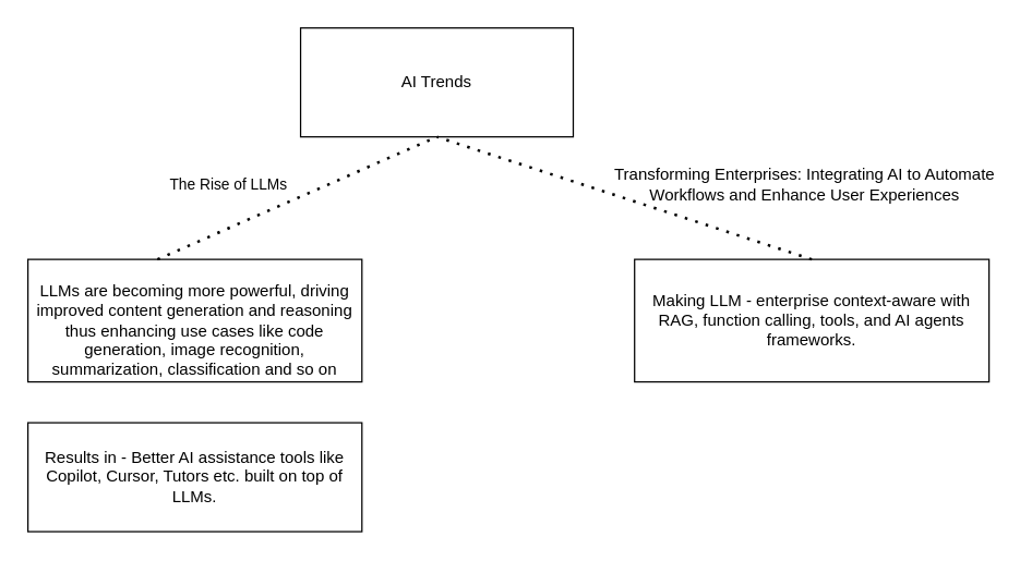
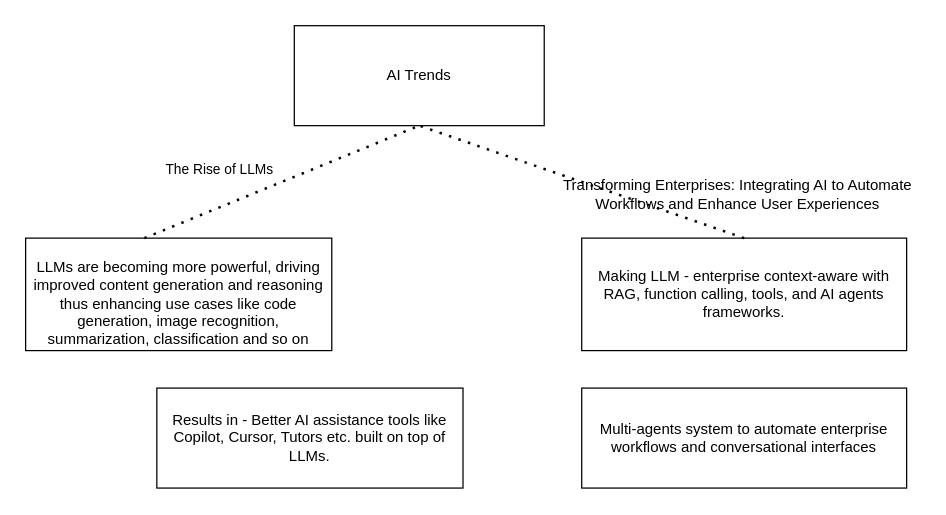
- <mxCell id="2" value="AI Trends" style="rounded=0;whiteSpace=wrap;html=1;" parent="1" vertex="1"><mxGeometry x="220" y="20" width="200" height="80" as="geometry" /></mxCell>
+ <mxCell id="2" value="AI Trends" style="rounded=0;whiteSpace=wrap;html=1;" parent="1" vertex="1"><mxGeometry x="235" y="20" width="200" height="80" as="geometry" /></mxCell>
- <mxCell id="10" value="Transforming Enterprises: Integrating AI to Automate Workflows and Enhance User Experiences" style="text;html=1;align=center;verticalAlign=middle;whiteSpace=wrap;rounded=0;" parent="1" vertex="1"><mxGeometry x="445" y="120" width="290" height="30" as="geometry" /></mxCell>
+ <mxCell id="10" value="Transforming Enterprises: Integrating AI to Automate Workflows and Enhance User Experiences" style="text;html=1;align=center;verticalAlign=middle;whiteSpace=wrap;rounded=0;" parent="1" vertex="1"><mxGeometry x="445" y="140" width="290" height="30" as="geometry" /></mxCell>
- <mxCell id="4" value="Results in - Better AI assistance tools like Copilot, Cursor, Tutors etc. built on top of LLMs." style="rounded=0;whiteSpace=wrap;html=1;" parent="1" vertex="1"><mxGeometry x="20" y="310" width="245" height="80" as="geometry" /></mxCell>
+ <mxCell id="4" value="Results in - Better AI assistance tools like Copilot, Cursor, Tutors etc. built on top of LLMs." style="rounded=0;whiteSpace=wrap;html=1;" parent="1" vertex="1"><mxGeometry x="125" y="310" width="245" height="80" as="geometry" /></mxCell>
+ <mxCell id="11" value="&lt;p&gt;Multi-agents system to automate enterprise workflows and conversational interfaces&lt;/p&gt;" style="rounded=0;whiteSpace=wrap;html=1;" parent="1" vertex="1"><mxGeometry x="465" y="310" width="260" height="80" as="geometry" /></mxCell>
